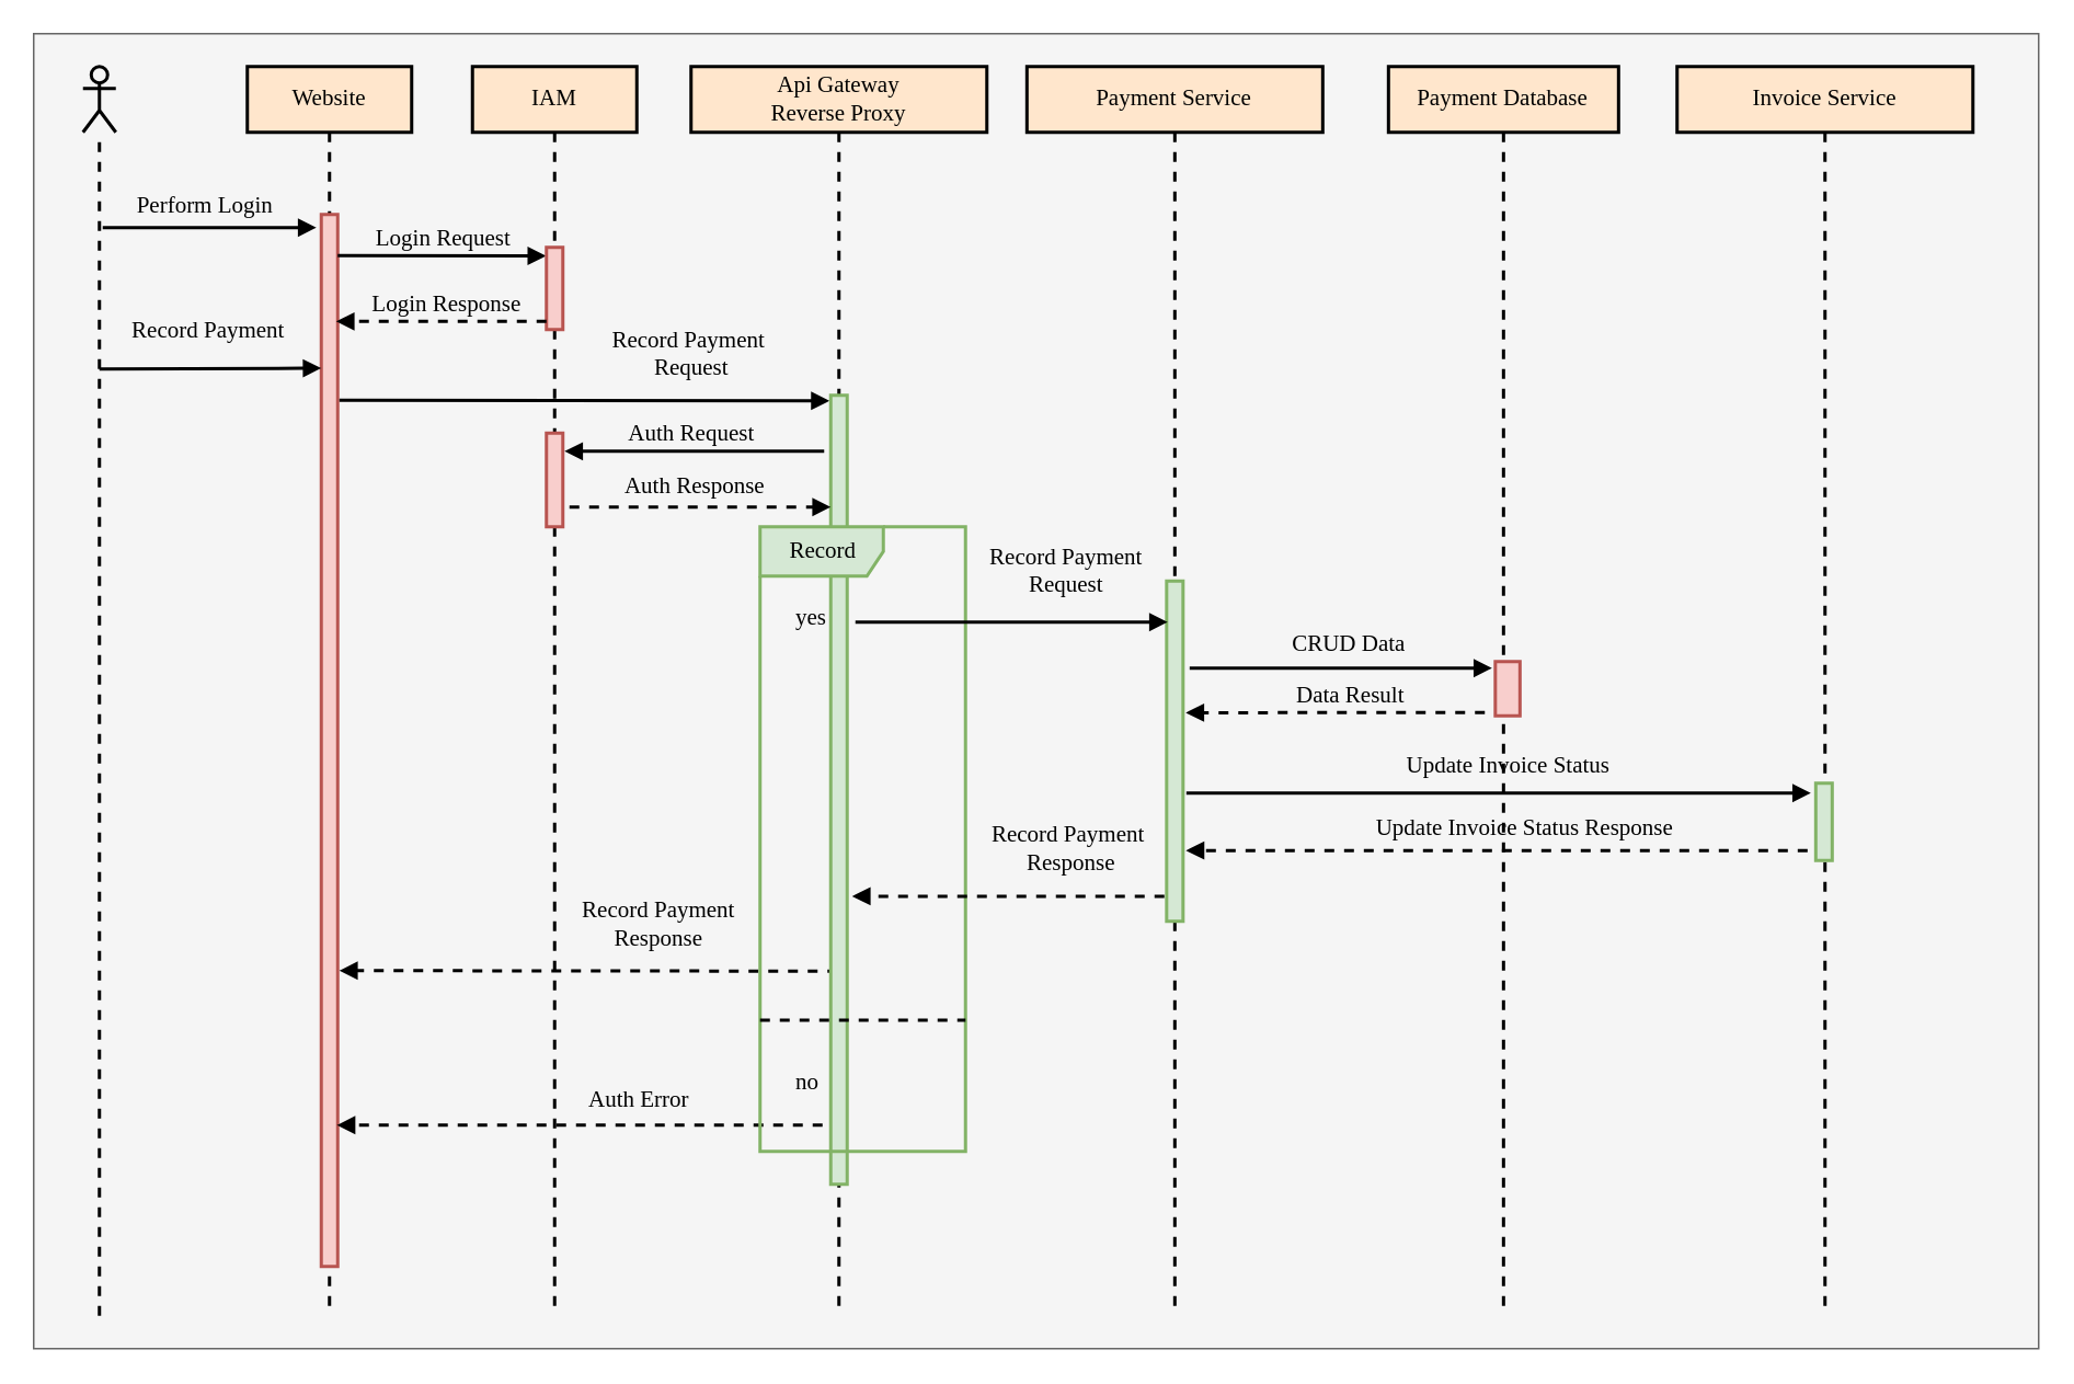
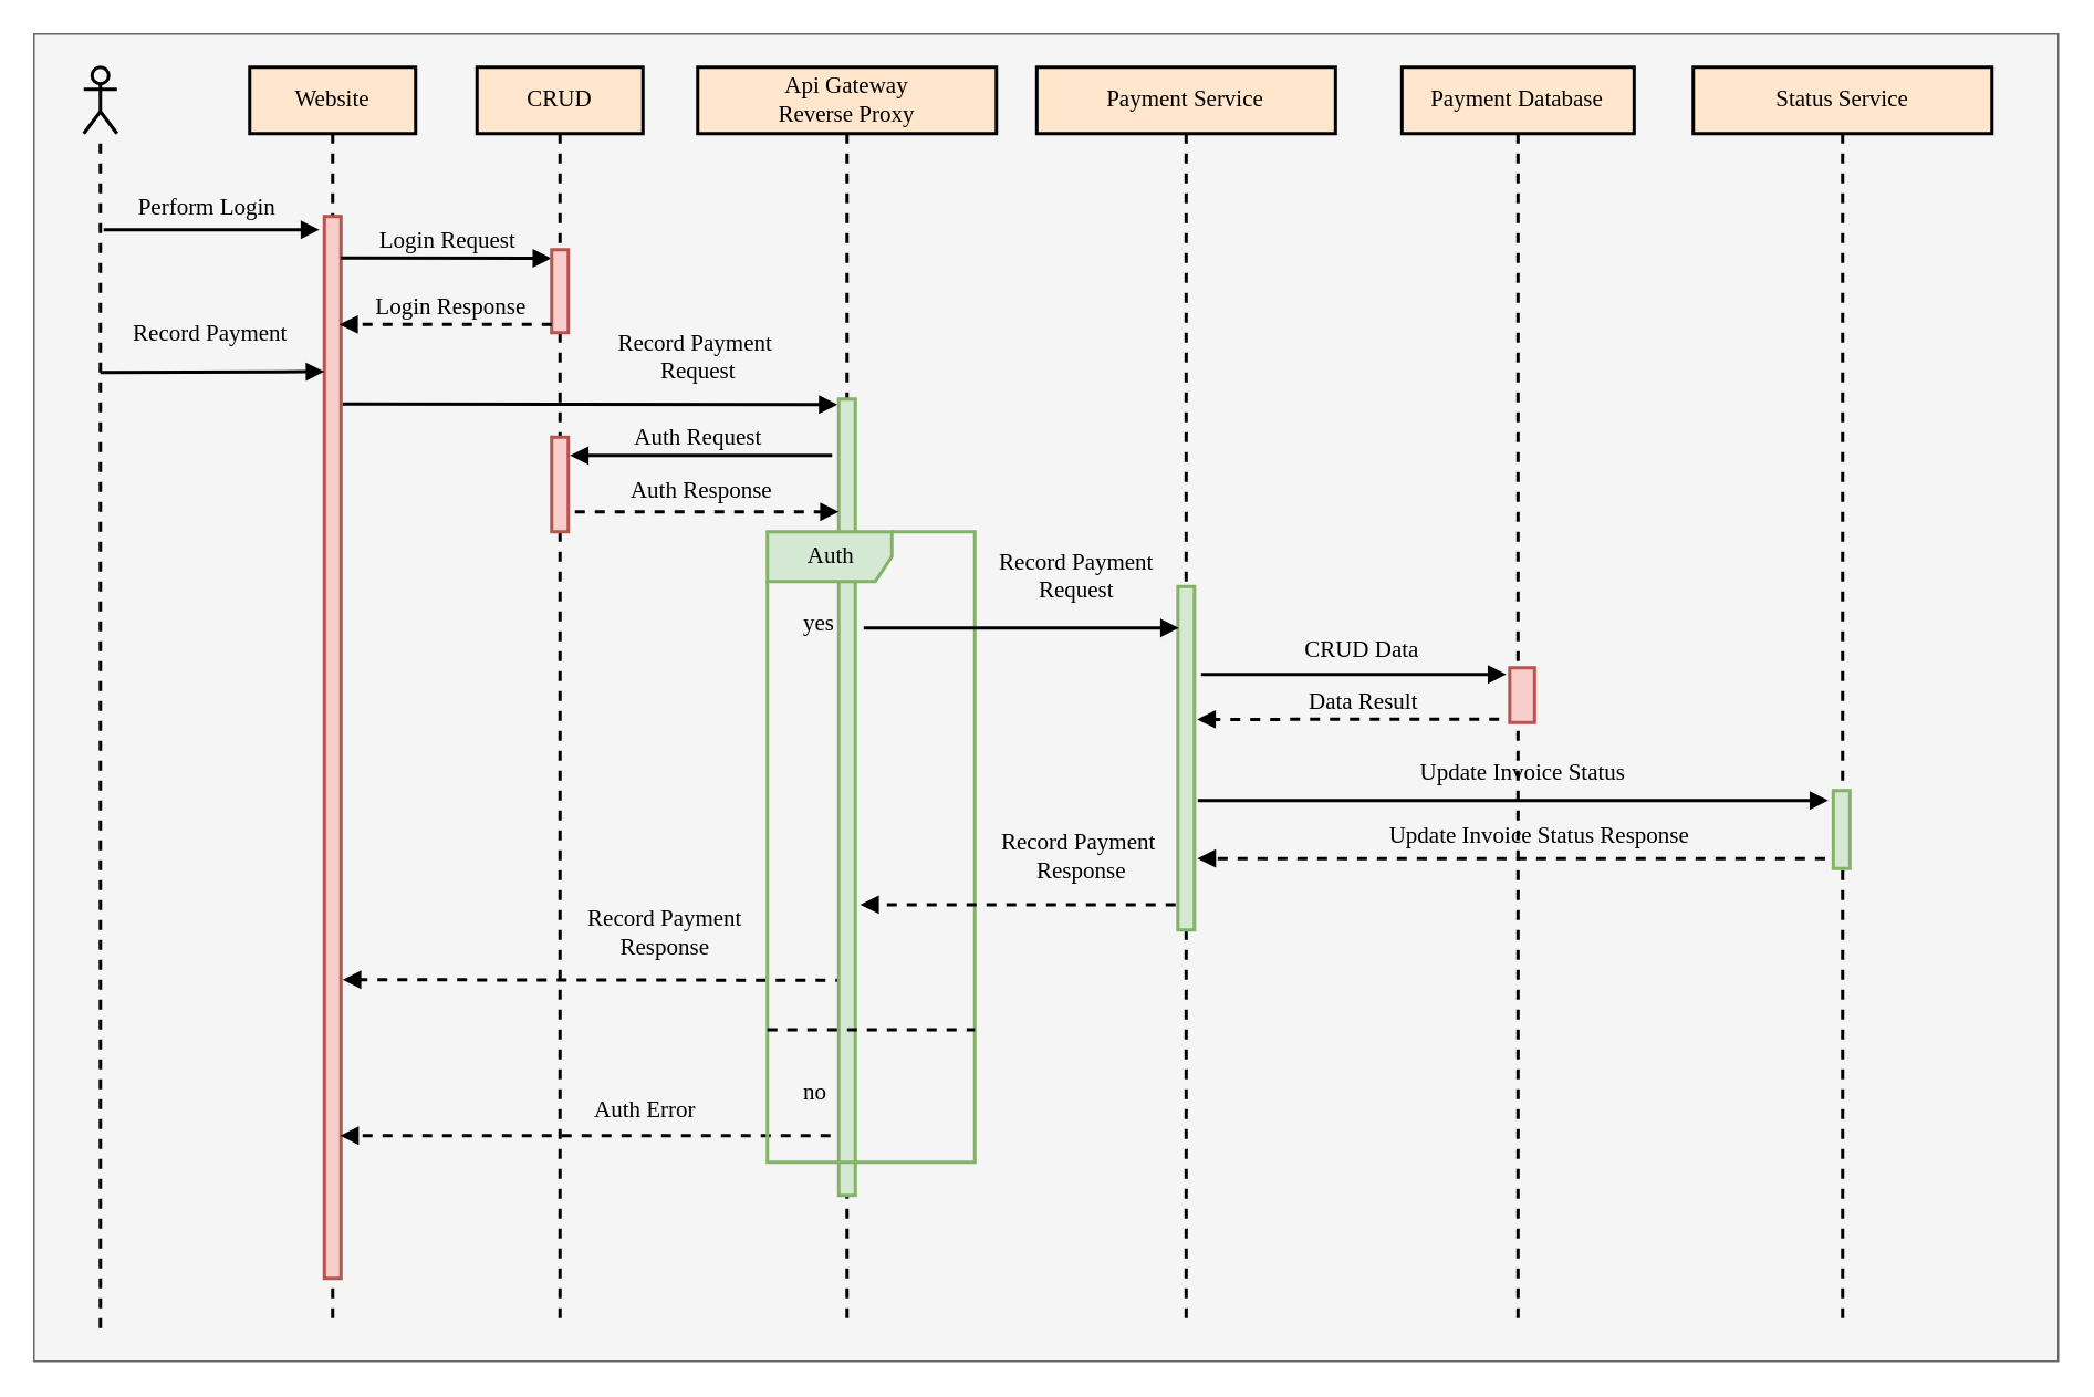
- <mxCell id="9" value="IAM" style="shape=umlLifeline;perimeter=lifelinePerimeter;whiteSpace=wrap;html=1;container=1;collapsible=0;recursiveResize=0;outlineConnect=0;fillColor=#ffe6cc;strokeColor=#000000;fontSize=14;strokeWidth=2;fontFamily=Verdana;" parent="1" vertex="1"><mxGeometry x="287" y="40" width="100" height="760" as="geometry" /></mxCell>
+ <mxCell id="9" value="CRUD" style="shape=umlLifeline;perimeter=lifelinePerimeter;whiteSpace=wrap;html=1;container=1;collapsible=0;recursiveResize=0;outlineConnect=0;fillColor=#ffe6cc;strokeColor=#000000;fontSize=14;strokeWidth=2;fontFamily=Verdana;" parent="1" vertex="1"><mxGeometry x="287" y="40" width="100" height="760" as="geometry" /></mxCell>
- <mxCell id="45" value="&lt;span&gt;Invoice&lt;/span&gt;&amp;nbsp;Service" style="shape=umlLifeline;perimeter=lifelinePerimeter;whiteSpace=wrap;html=1;container=1;collapsible=0;recursiveResize=0;outlineConnect=0;fillColor=#ffe6cc;strokeColor=#000000;fontSize=14;strokeWidth=2;labelBackgroundColor=none;fontFamily=Verdana;" parent="1" vertex="1"><mxGeometry x="1020" y="40" width="180" height="760" as="geometry" /></mxCell>
+ <mxCell id="45" value="&lt;span&gt;Status&lt;/span&gt;&amp;nbsp;Service" style="shape=umlLifeline;perimeter=lifelinePerimeter;whiteSpace=wrap;html=1;container=1;collapsible=0;recursiveResize=0;outlineConnect=0;fillColor=#ffe6cc;strokeColor=#000000;fontSize=14;strokeWidth=2;labelBackgroundColor=none;fontFamily=Verdana;" parent="1" vertex="1"><mxGeometry x="1020" y="40" width="180" height="760" as="geometry" /></mxCell>
- <mxCell id="38" value="Record" style="shape=umlFrame;tabWidth=110;tabHeight=30;tabPosition=left;html=1;boundedLbl=1;labelInHeader=1;width=75;height=30;fontSize=14;fillColor=#d5e8d4;strokeColor=#82b366;strokeWidth=2;fontFamily=Verdana;" parent="34" vertex="1"><mxGeometry x="42" y="280" width="125" height="380" as="geometry" /></mxCell>
+ <mxCell id="38" value="Auth" style="shape=umlFrame;tabWidth=110;tabHeight=30;tabPosition=left;html=1;boundedLbl=1;labelInHeader=1;width=75;height=30;fontSize=14;fillColor=#d5e8d4;strokeColor=#82b366;strokeWidth=2;fontFamily=Verdana;" parent="34" vertex="1"><mxGeometry x="42" y="280" width="125" height="380" as="geometry" /></mxCell>
